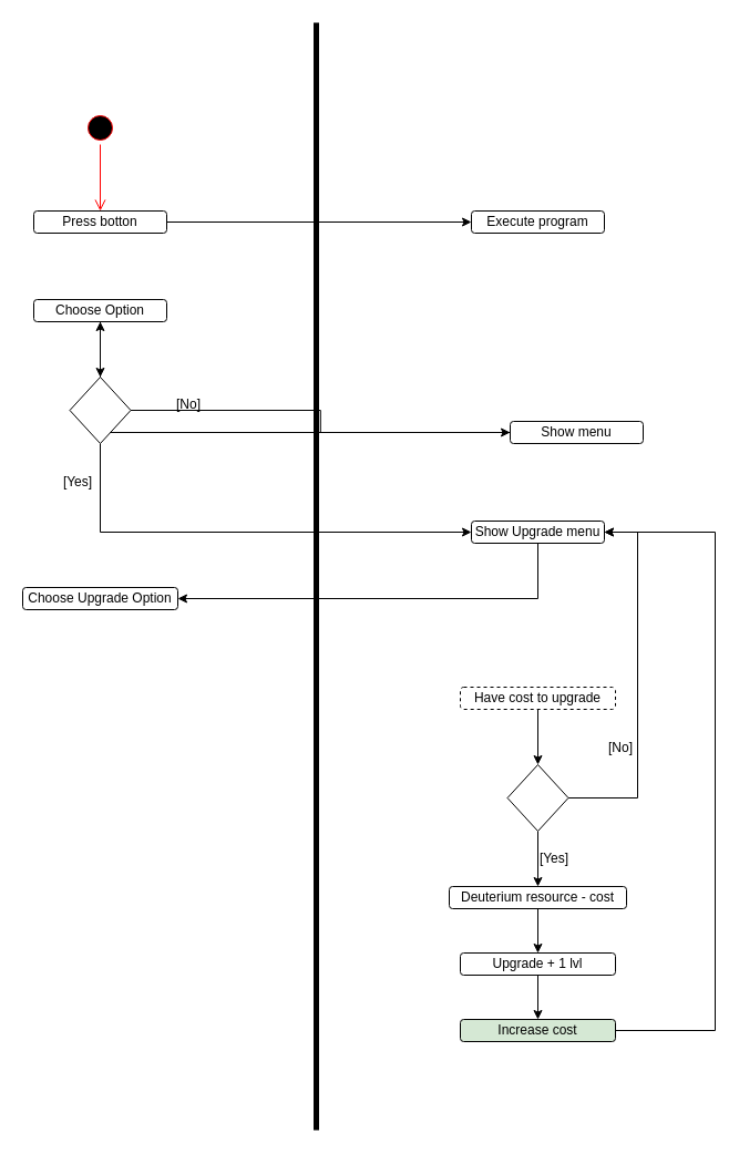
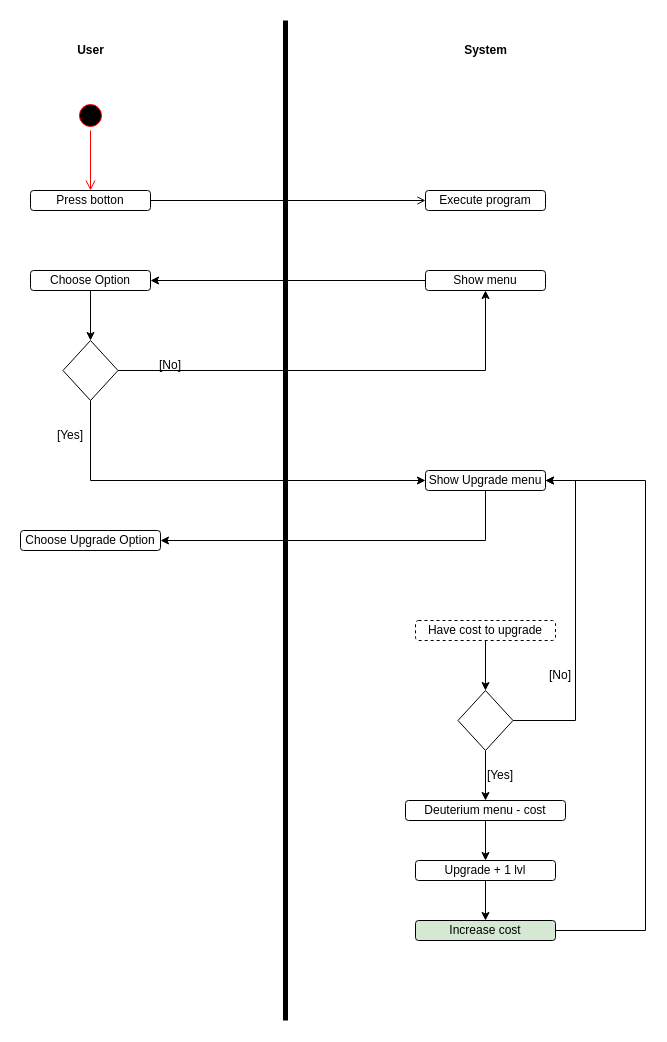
+ <mxCell id="4" value="&lt;b&gt;User&lt;/b&gt;" style="text;html=1;align=center;verticalAlign=middle;resizable=0;points=[];autosize=1;strokeColor=none;fillColor=none;" vertex="1" parent="1"><mxGeometry x="70" y="40" width="40" height="20" as="geometry" /></mxCell>
+ <mxCell id="5" value="&lt;b&gt;System&lt;/b&gt;" style="text;html=1;align=center;verticalAlign=middle;resizable=0;points=[];autosize=1;strokeColor=none;fillColor=none;" vertex="1" parent="1"><mxGeometry x="455" y="40" width="60" height="20" as="geometry" /></mxCell>
- <mxCell id="7" style="edgeStyle=orthogonalEdgeStyle;rounded=0;orthogonalLoop=1;jettySize=auto;html=1;strokeWidth=1;" edge="1" parent="1" source="8" target="11"><mxGeometry relative="1" as="geometry" /></mxCell>
+ <mxCell id="7" style="edgeStyle=orthogonalEdgeStyle;rounded=0;orthogonalLoop=1;jettySize=auto;html=1;strokeWidth=1;endArrow=open;" edge="1" parent="1" source="8" target="11"><mxGeometry relative="1" as="geometry" /></mxCell>
- <mxCell id="13" value="Show menu" style="rounded=1;whiteSpace=wrap;html=1;" vertex="1" parent="1"><mxGeometry x="460" y="380" width="120" height="20" as="geometry" /></mxCell>
+ <mxCell id="13" value="Show menu" style="rounded=1;whiteSpace=wrap;html=1;" vertex="1" parent="1"><mxGeometry x="425" y="270" width="120" height="20" as="geometry" /></mxCell>
- <mxCell id="34" value="Deuterium resource - cost" style="rounded=1;whiteSpace=wrap;html=1;" vertex="1" parent="1"><mxGeometry x="405" y="800" width="160" height="20" as="geometry" /></mxCell>
+ <mxCell id="34" value="Deuterium menu - cost" style="rounded=1;whiteSpace=wrap;html=1;" vertex="1" parent="1"><mxGeometry x="405" y="800" width="160" height="20" as="geometry" /></mxCell>
